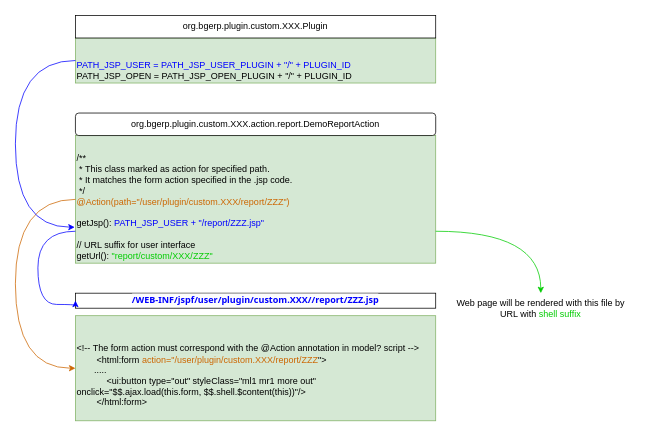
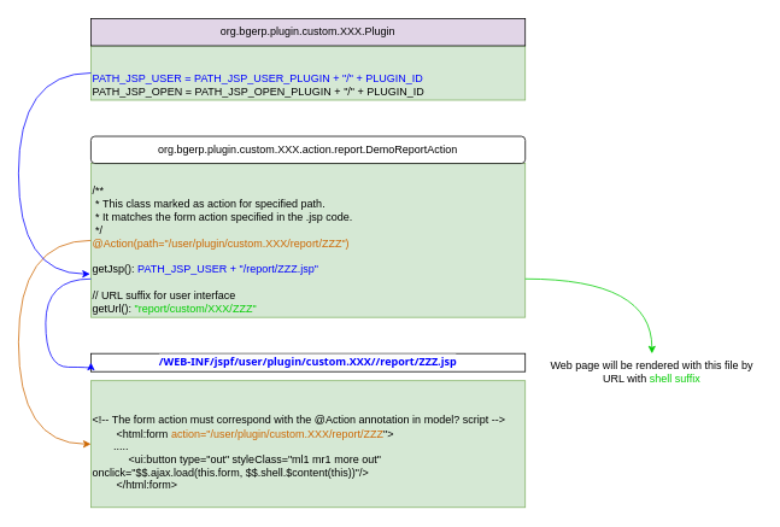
- <mxCell id="4" value="org.bgerp.plugin.custom.XXX.Plugin" style="rounded=0;whiteSpace=wrap;html=1;align=center;" parent="2" vertex="1"><mxGeometry width="480" height="30" as="geometry" /></mxCell>
+ <mxCell id="4" value="org.bgerp.plugin.custom.XXX.Plugin" style="rounded=0;whiteSpace=wrap;html=1;align=center;fillColor=#e1d5e7;" parent="2" vertex="1"><mxGeometry width="480" height="30" as="geometry" /></mxCell>
